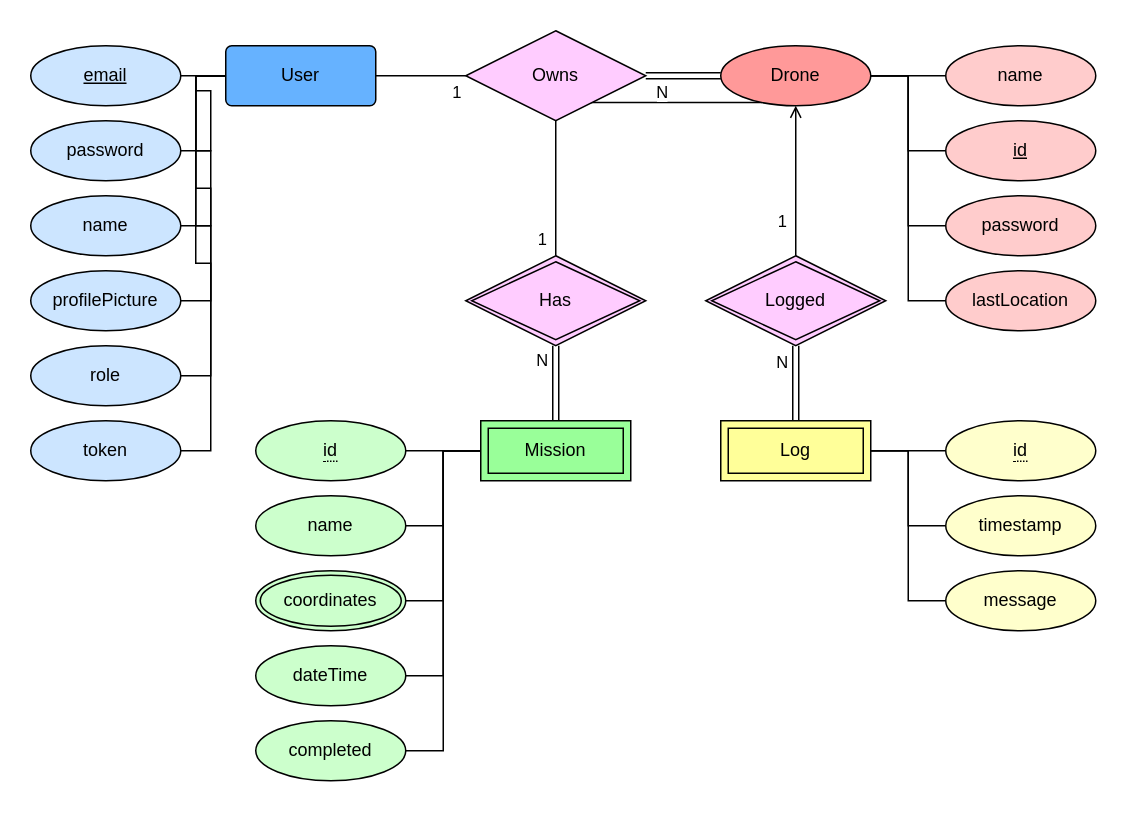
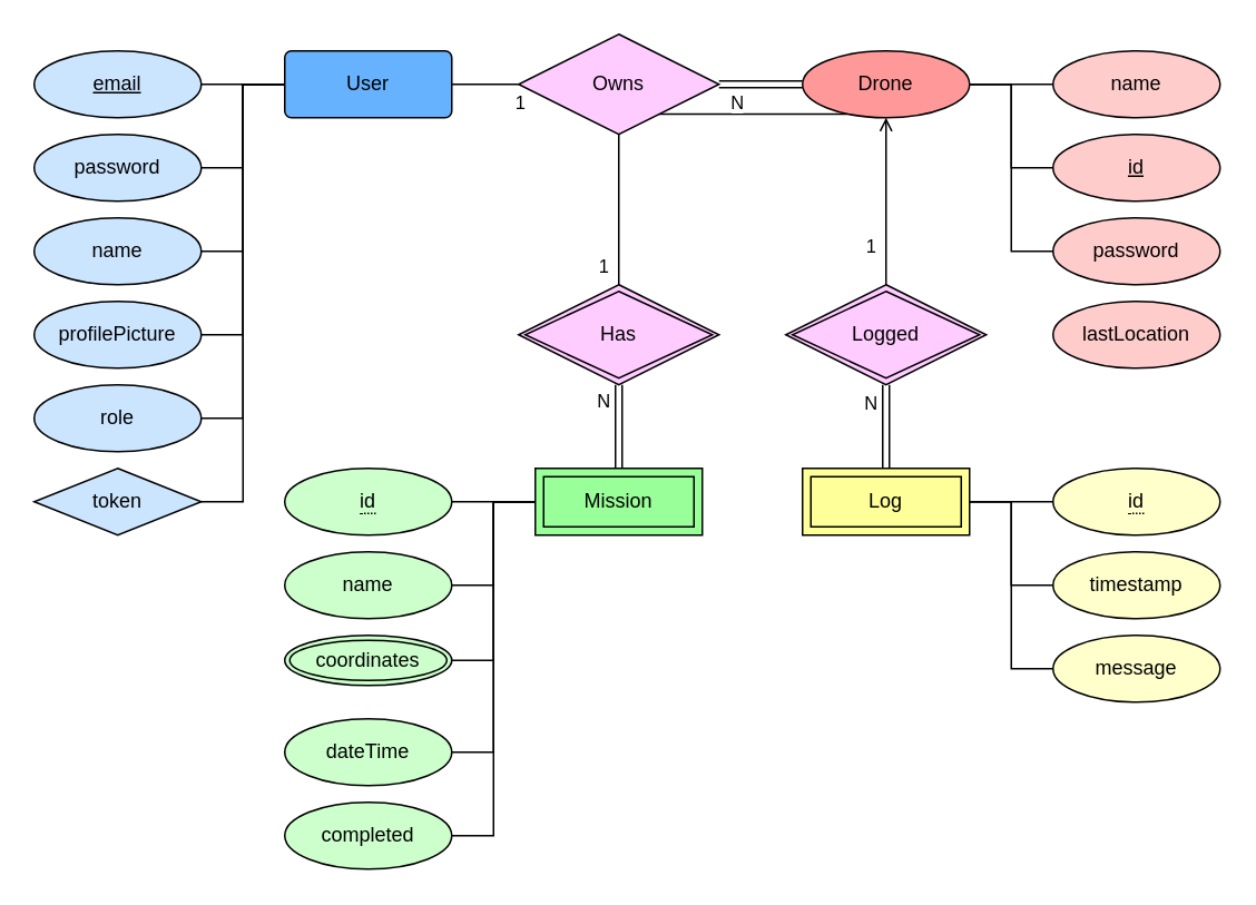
- <mxCell id="3" value="User" style="rounded=1;arcSize=10;whiteSpace=wrap;html=1;align=center;fillColor=#66B2FF;" vertex="1" parent="1"><mxGeometry x="150" y="30" width="100" height="40" as="geometry" /></mxCell>
+ <mxCell id="3" value="User" style="rounded=1;arcSize=10;whiteSpace=wrap;html=1;align=center;fillColor=#66B2FF;" vertex="1" parent="1"><mxGeometry x="170" y="30" width="100" height="40" as="geometry" /></mxCell>
- <mxCell id="55" style="edgeStyle=orthogonalEdgeStyle;rounded=0;orthogonalLoop=1;jettySize=auto;html=1;exitX=0;exitY=0.5;exitDx=0;exitDy=0;entryX=1;entryY=0.5;entryDx=0;entryDy=0;endArrow=none;endFill=0;" edge="1" parent="1" source="56" target="17"><mxGeometry relative="1" as="geometry" /></mxCell>
- <mxCell id="14" value="token" style="ellipse;whiteSpace=wrap;html=1;align=center;fillColor=#CCE5FF;" vertex="1" parent="1"><mxGeometry x="20" y="280" width="100" height="40" as="geometry" /></mxCell>
+ <mxCell id="14" value="token" style="rhombus;whiteSpace=wrap;html=1;align=center;fillColor=#CCE5FF;" vertex="1" parent="1"><mxGeometry x="20" y="280" width="100" height="40" as="geometry" /></mxCell>
- <mxCell id="31" value="coordinates" style="ellipse;shape=doubleEllipse;margin=3;whiteSpace=wrap;html=1;align=center;fillColor=#CCFFCC;" vertex="1" parent="1"><mxGeometry x="170" y="380" width="100" height="40" as="geometry" /></mxCell>
+ <mxCell id="31" value="coordinates" style="ellipse;shape=doubleEllipse;margin=3;whiteSpace=wrap;html=1;align=center;fillColor=#CCFFCC;" vertex="1" parent="1"><mxGeometry x="170" y="380" width="100" height="30" as="geometry" /></mxCell>
